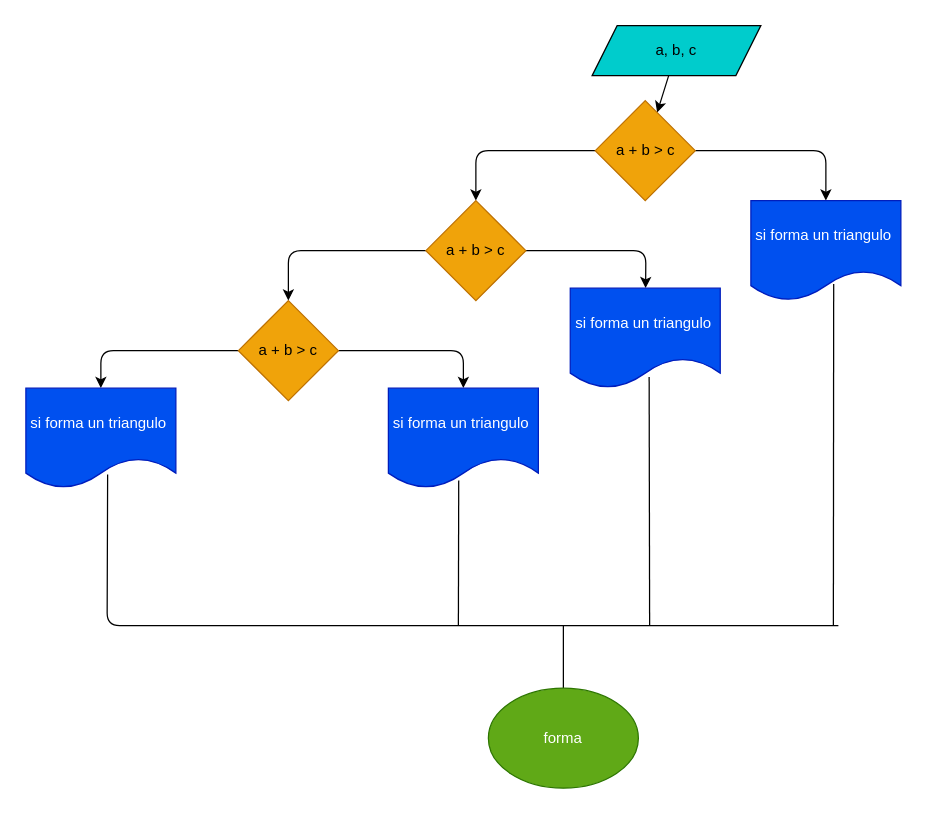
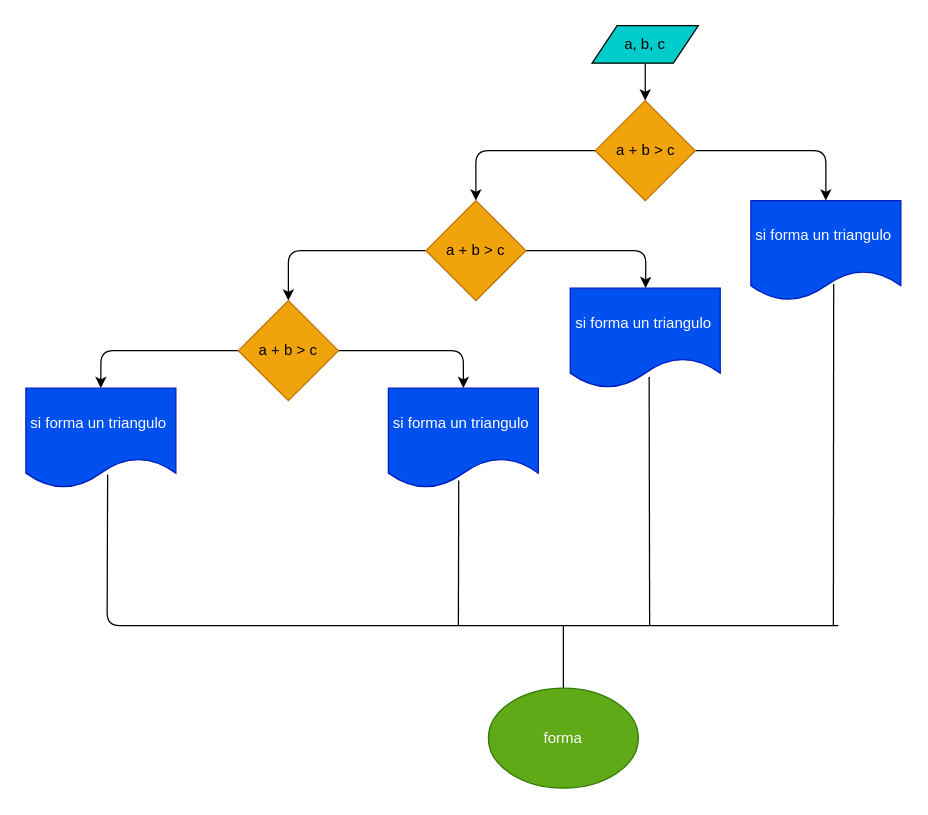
- <mxCell id="3" value="a, b, c" style="shape=parallelogram;perimeter=parallelogramPerimeter;whiteSpace=wrap;html=1;fixedSize=1;fillColor=#00CCCC;" parent="1" vertex="1"><mxGeometry x="473" y="20" width="135" height="40" as="geometry" /></mxCell>
+ <mxCell id="3" value="a, b, c" style="shape=parallelogram;perimeter=parallelogramPerimeter;whiteSpace=wrap;html=1;fixedSize=1;fillColor=#00CCCC;" parent="1" vertex="1"><mxGeometry x="473" y="20" width="85" height="30" as="geometry" /></mxCell>
